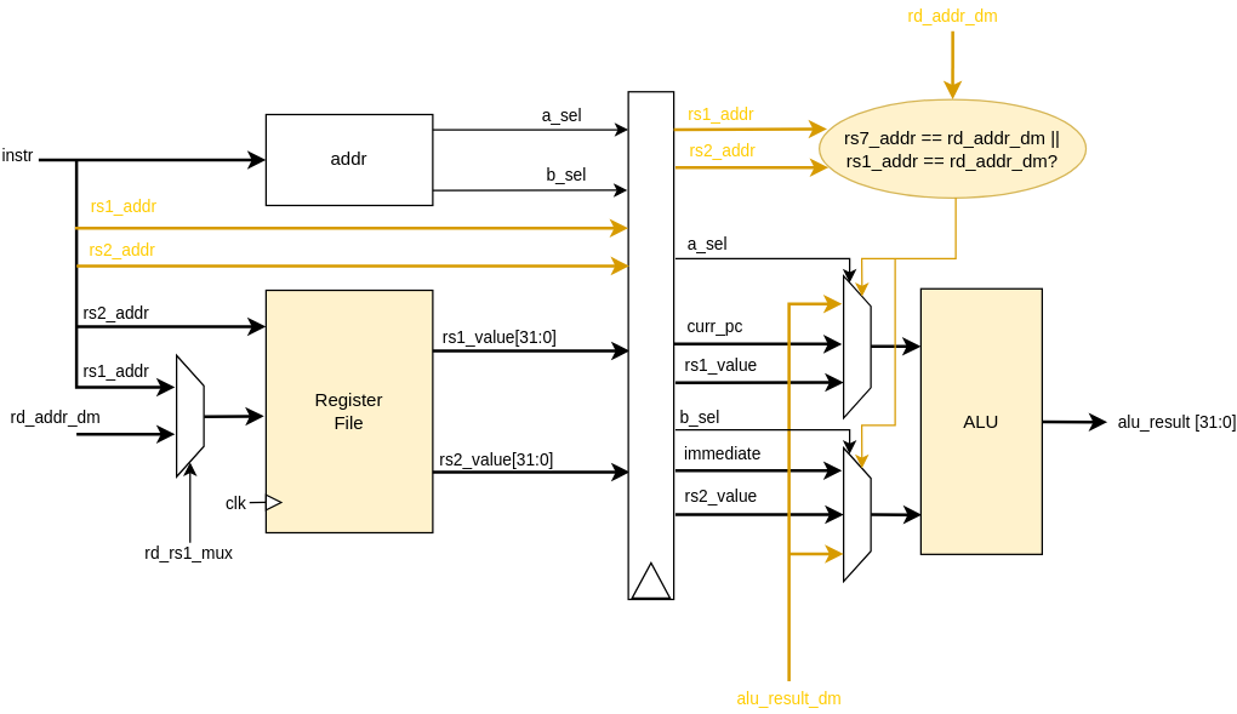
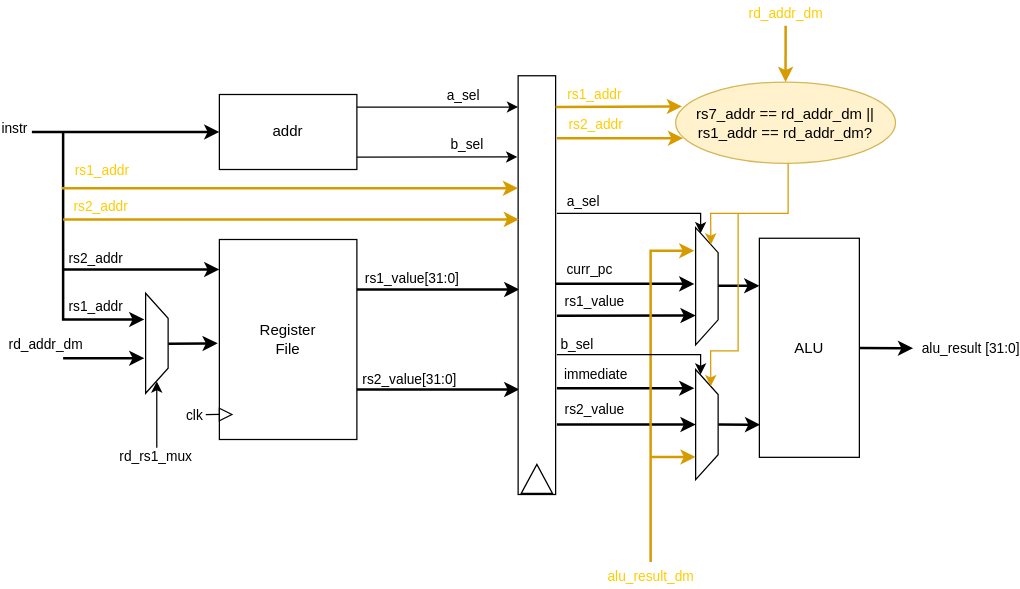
- <mxCell id="2" value="&lt;div&gt;Register&lt;/div&gt;&lt;div&gt;File&lt;/div&gt;" style="rounded=0;whiteSpace=wrap;html=1;fillColor=#fff2cc;" vertex="1" parent="1"><mxGeometry x="170" y="191" width="110" height="160" as="geometry" /></mxCell>
+ <mxCell id="2" value="&lt;div&gt;Register&lt;/div&gt;&lt;div&gt;File&lt;/div&gt;" style="rounded=0;whiteSpace=wrap;html=1;" vertex="1" parent="1"><mxGeometry x="170" y="191" width="110" height="160" as="geometry" /></mxCell>
- <mxCell id="18" value="&lt;div&gt;ALU&lt;/div&gt;" style="rounded=0;whiteSpace=wrap;html=1;rotation=0;fillColor=#fff2cc;" vertex="1" parent="1"><mxGeometry x="602" y="190" width="80" height="175.27" as="geometry" /></mxCell>
+ <mxCell id="18" value="&lt;div&gt;ALU&lt;/div&gt;" style="rounded=0;whiteSpace=wrap;html=1;rotation=0;" vertex="1" parent="1"><mxGeometry x="602" y="190" width="80" height="175.27" as="geometry" /></mxCell>
